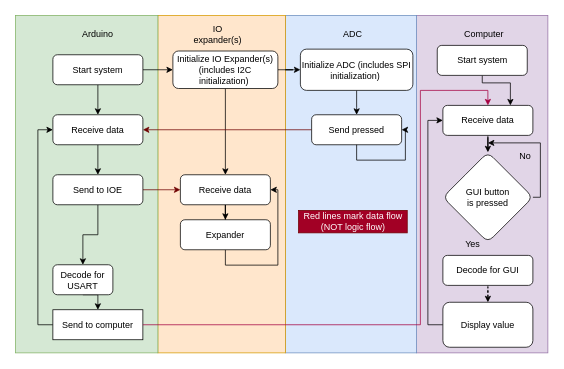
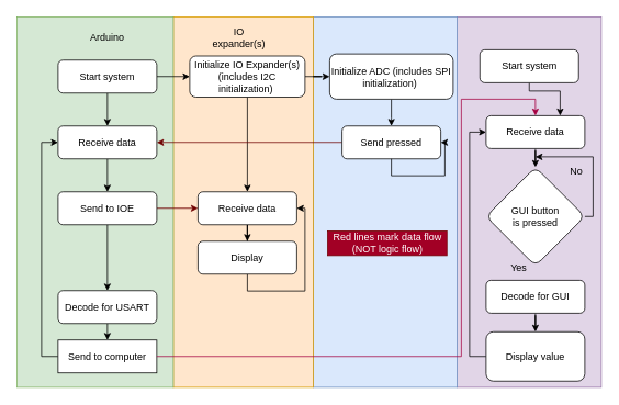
- <mxCell id="4" value="ADC" style="text;html=1;align=center;verticalAlign=middle;whiteSpace=wrap;rounded=0;" parent="1" vertex="1"><mxGeometry x="440" y="30" width="60" height="30" as="geometry" /></mxCell>
- <mxCell id="35" value="Computer" style="text;html=1;align=center;verticalAlign=middle;whiteSpace=wrap;rounded=0;" parent="1" vertex="1"><mxGeometry x="615" y="30" width="60" height="30" as="geometry" /></mxCell>
- <mxCell id="18" value="Expander" style="rounded=1;whiteSpace=wrap;html=1;fontSize=12;glass=0;strokeWidth=1;shadow=0;" parent="1" vertex="1"><mxGeometry x="240" y="292.5" width="120" height="40" as="geometry" /></mxCell>
+ <mxCell id="18" value="Display" style="rounded=1;whiteSpace=wrap;html=1;fontSize=12;glass=0;strokeWidth=1;shadow=0;" parent="1" vertex="1"><mxGeometry x="240" y="292.5" width="120" height="40" as="geometry" /></mxCell>
- <mxCell id="12" value="Decode for USART" style="rounded=1;whiteSpace=wrap;html=1;fontSize=12;glass=0;strokeWidth=1;shadow=0;" parent="1" vertex="1"><mxGeometry x="70" y="352.5" width="80" height="40" as="geometry" /></mxCell>
+ <mxCell id="12" value="Decode for USART" style="rounded=1;whiteSpace=wrap;html=1;fontSize=12;glass=0;strokeWidth=1;shadow=0;" parent="1" vertex="1"><mxGeometry x="70" y="352.5" width="120" height="40" as="geometry" /></mxCell>
- <mxCell id="15" value="" style="edgeStyle=orthogonalEdgeStyle;rounded=0;orthogonalLoop=1;jettySize=auto;html=1;dashed=1;" edge="1" parent="1" source="16" target="33"><mxGeometry relative="1" as="geometry" /></mxCell>
+ <mxCell id="15" value="" style="edgeStyle=orthogonalEdgeStyle;rounded=0;orthogonalLoop=1;jettySize=auto;html=1;" edge="1" parent="1" source="16" target="33"><mxGeometry relative="1" as="geometry" /></mxCell>
